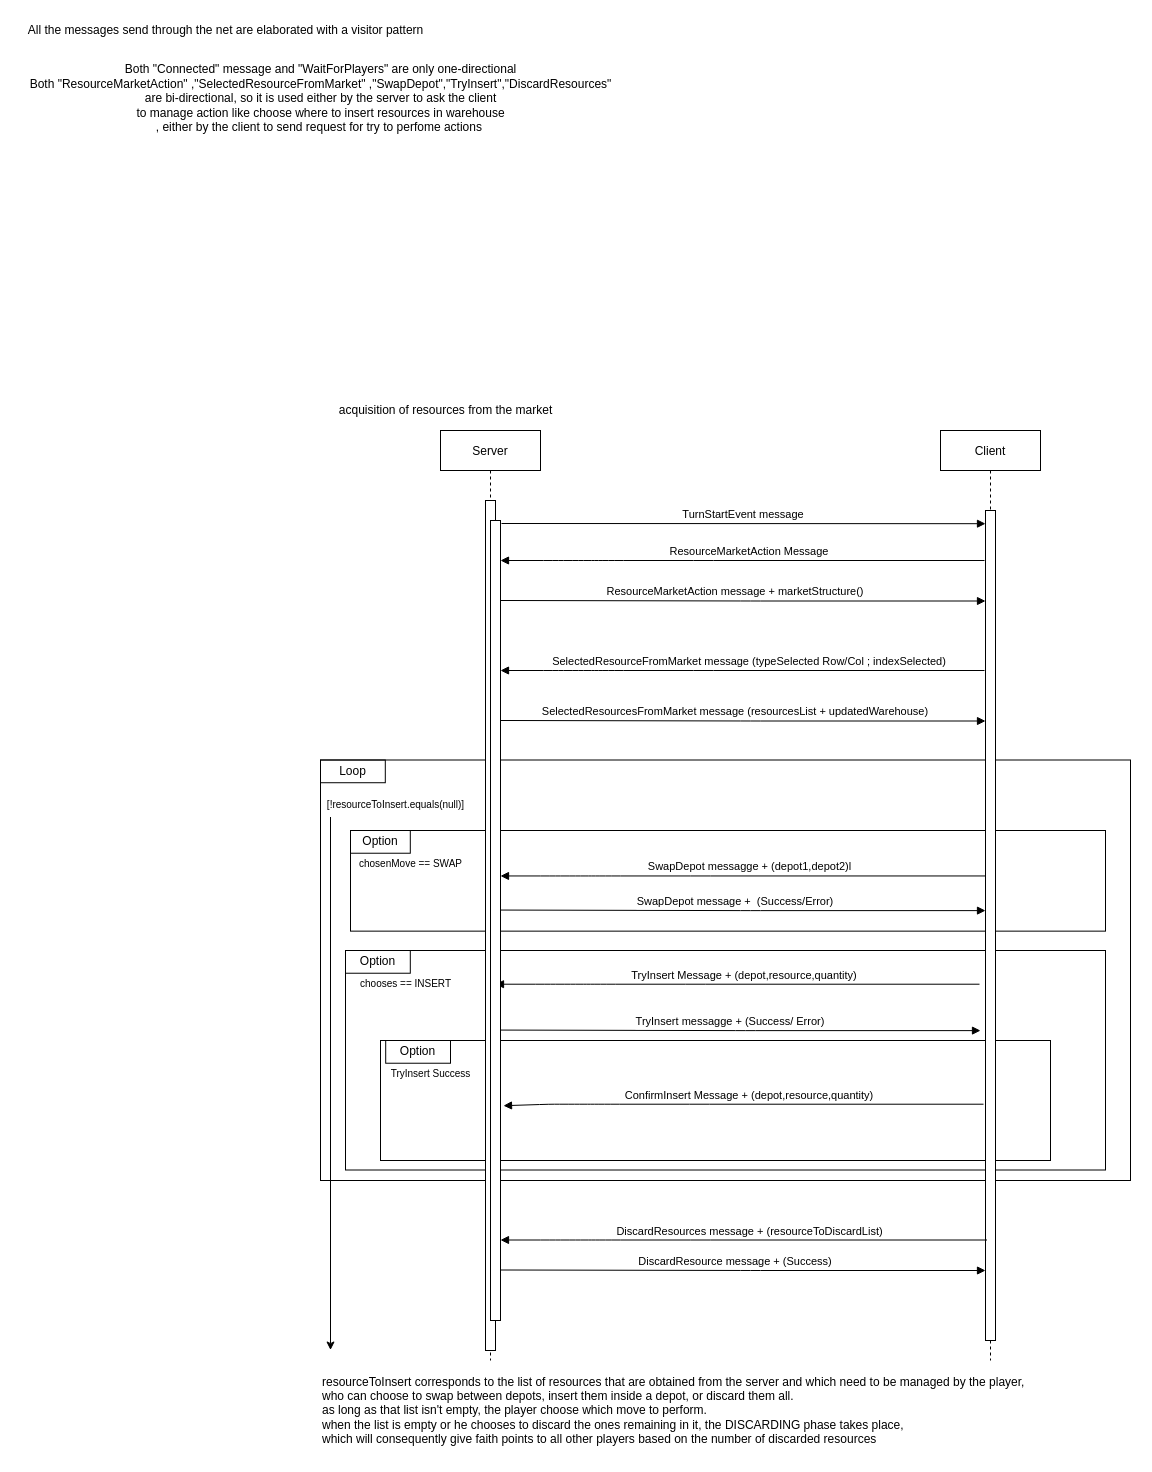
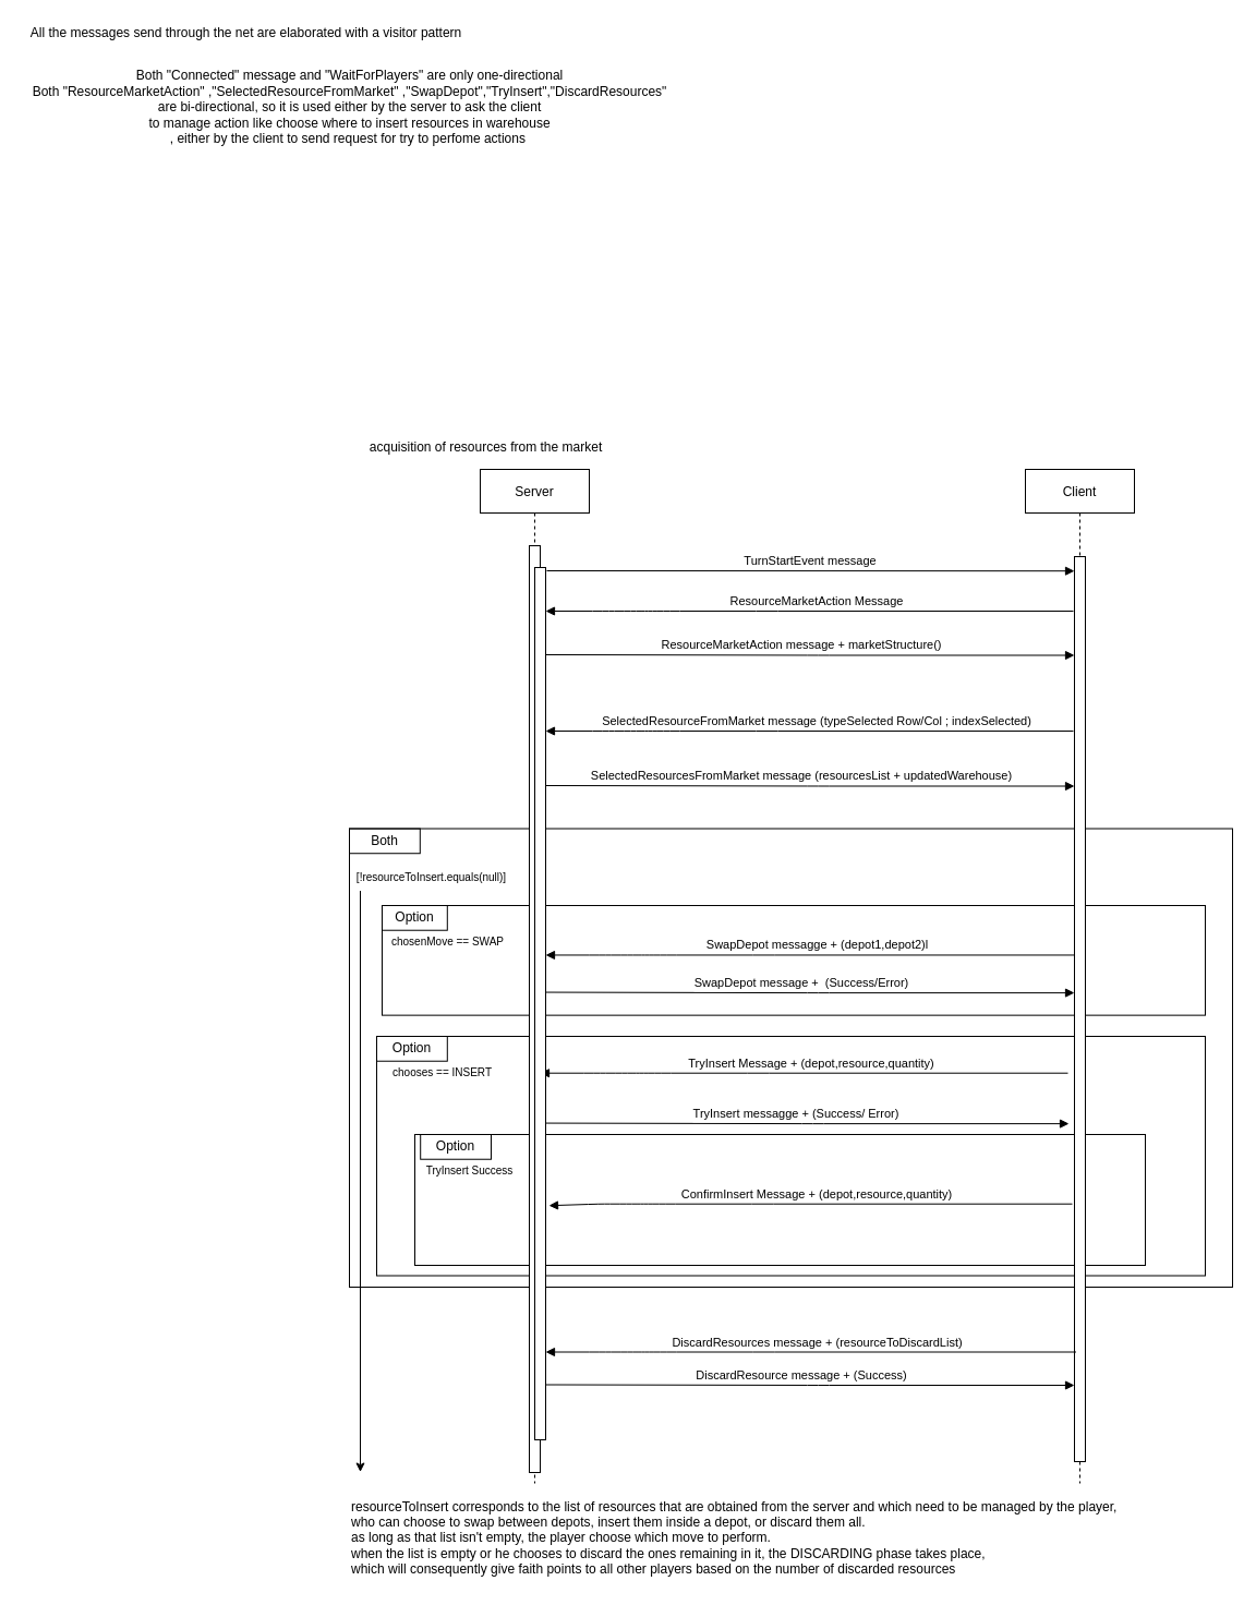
- <mxCell id="4" value="Loop" style="rounded=0;whiteSpace=wrap;html=1;gradientColor=#ffffff;fillColor=none;" vertex="1" parent="2"><mxGeometry width="64.8" height="22.73" as="geometry" /></mxCell>
+ <mxCell id="4" value="Both" style="rounded=0;whiteSpace=wrap;html=1;gradientColor=#ffffff;fillColor=none;" vertex="1" parent="2"><mxGeometry width="64.8" height="22.73" as="geometry" /></mxCell>
